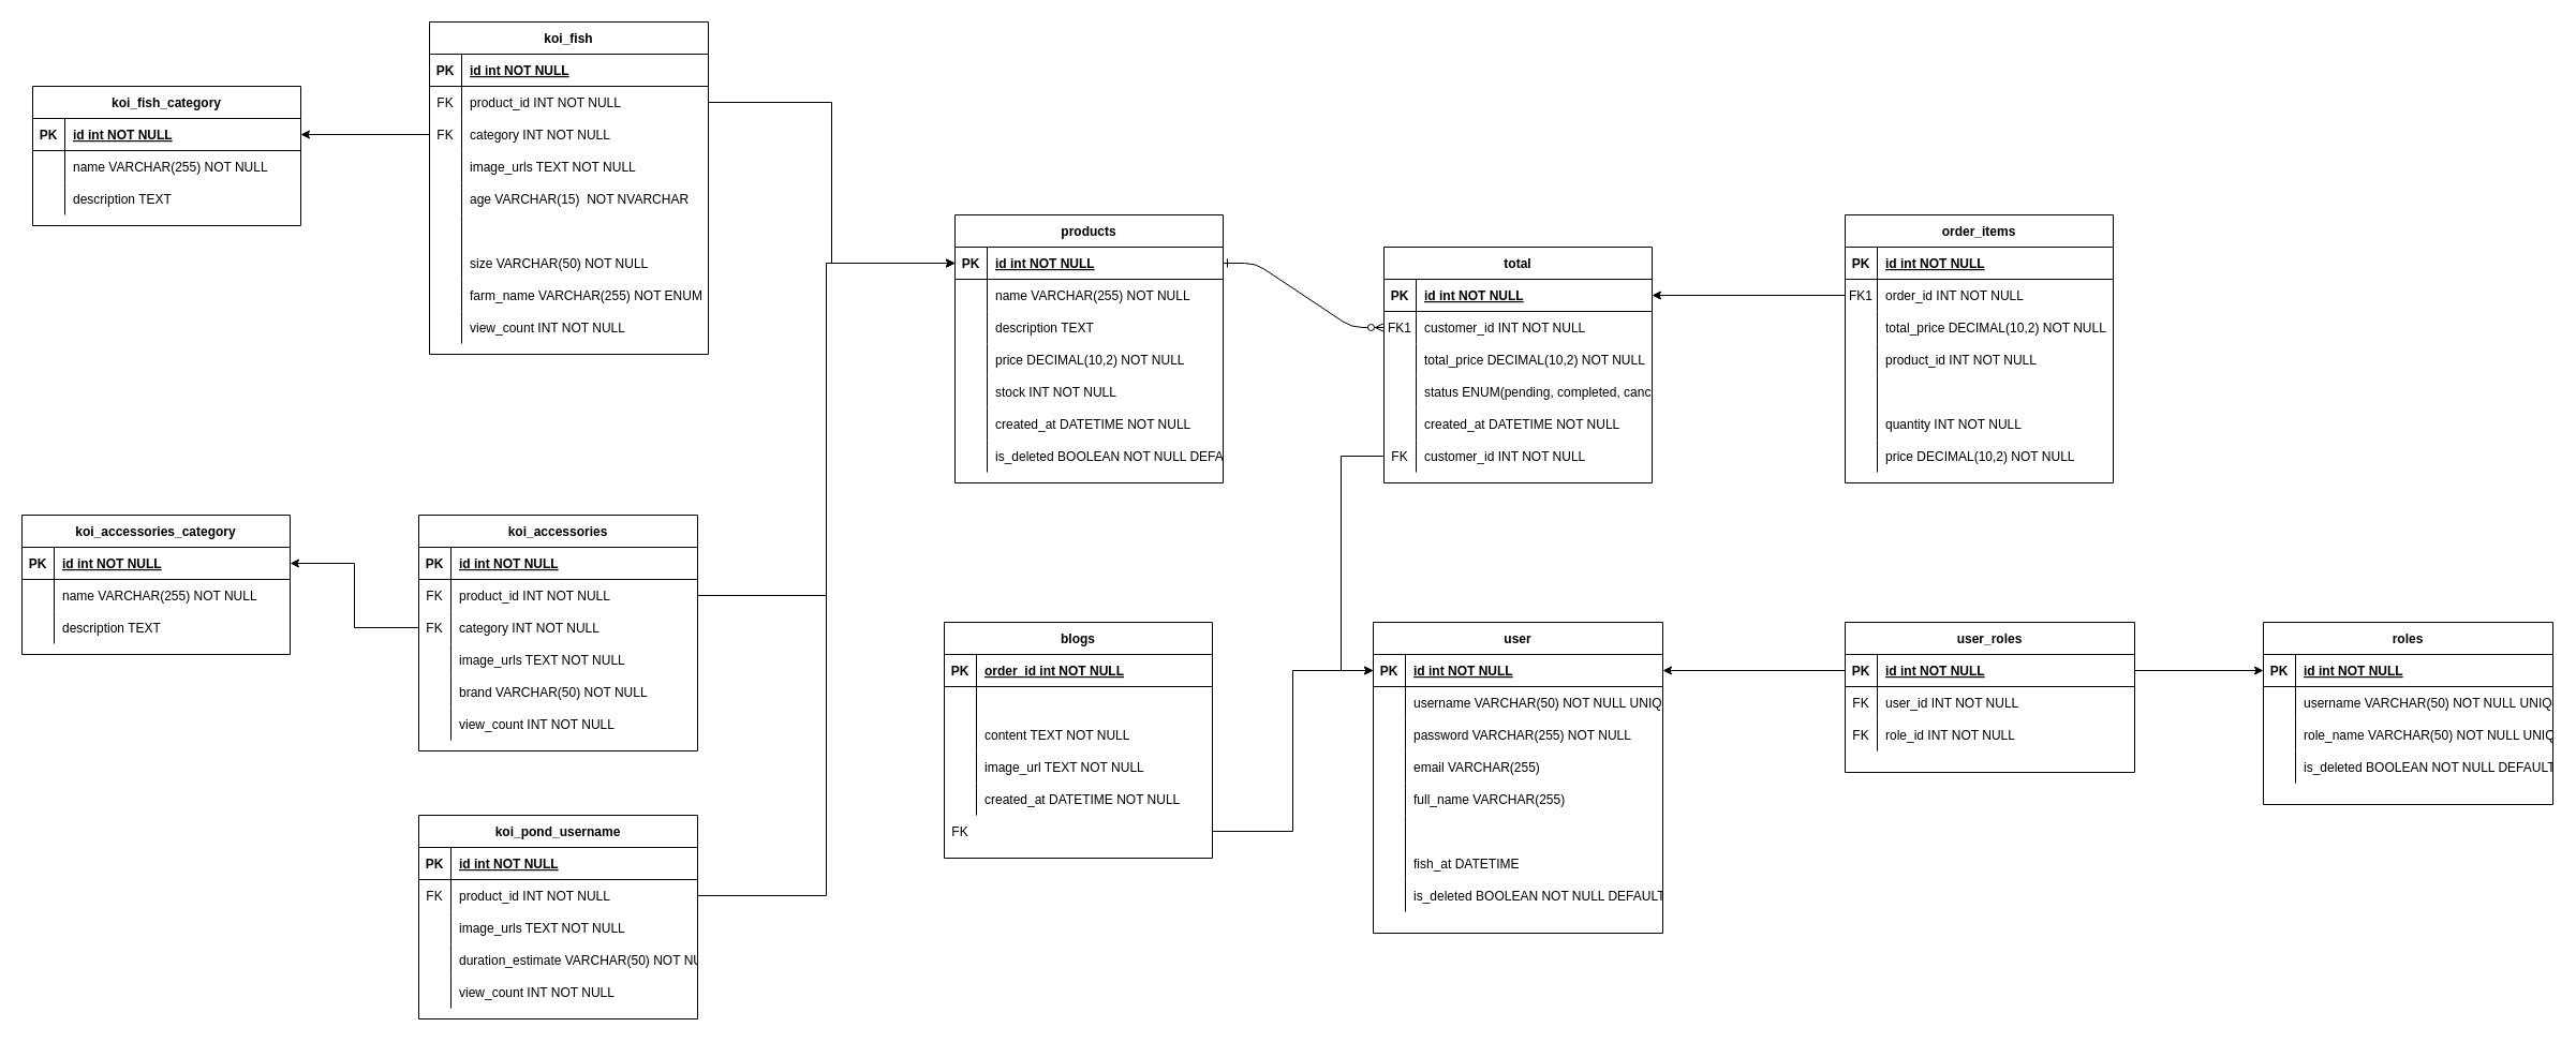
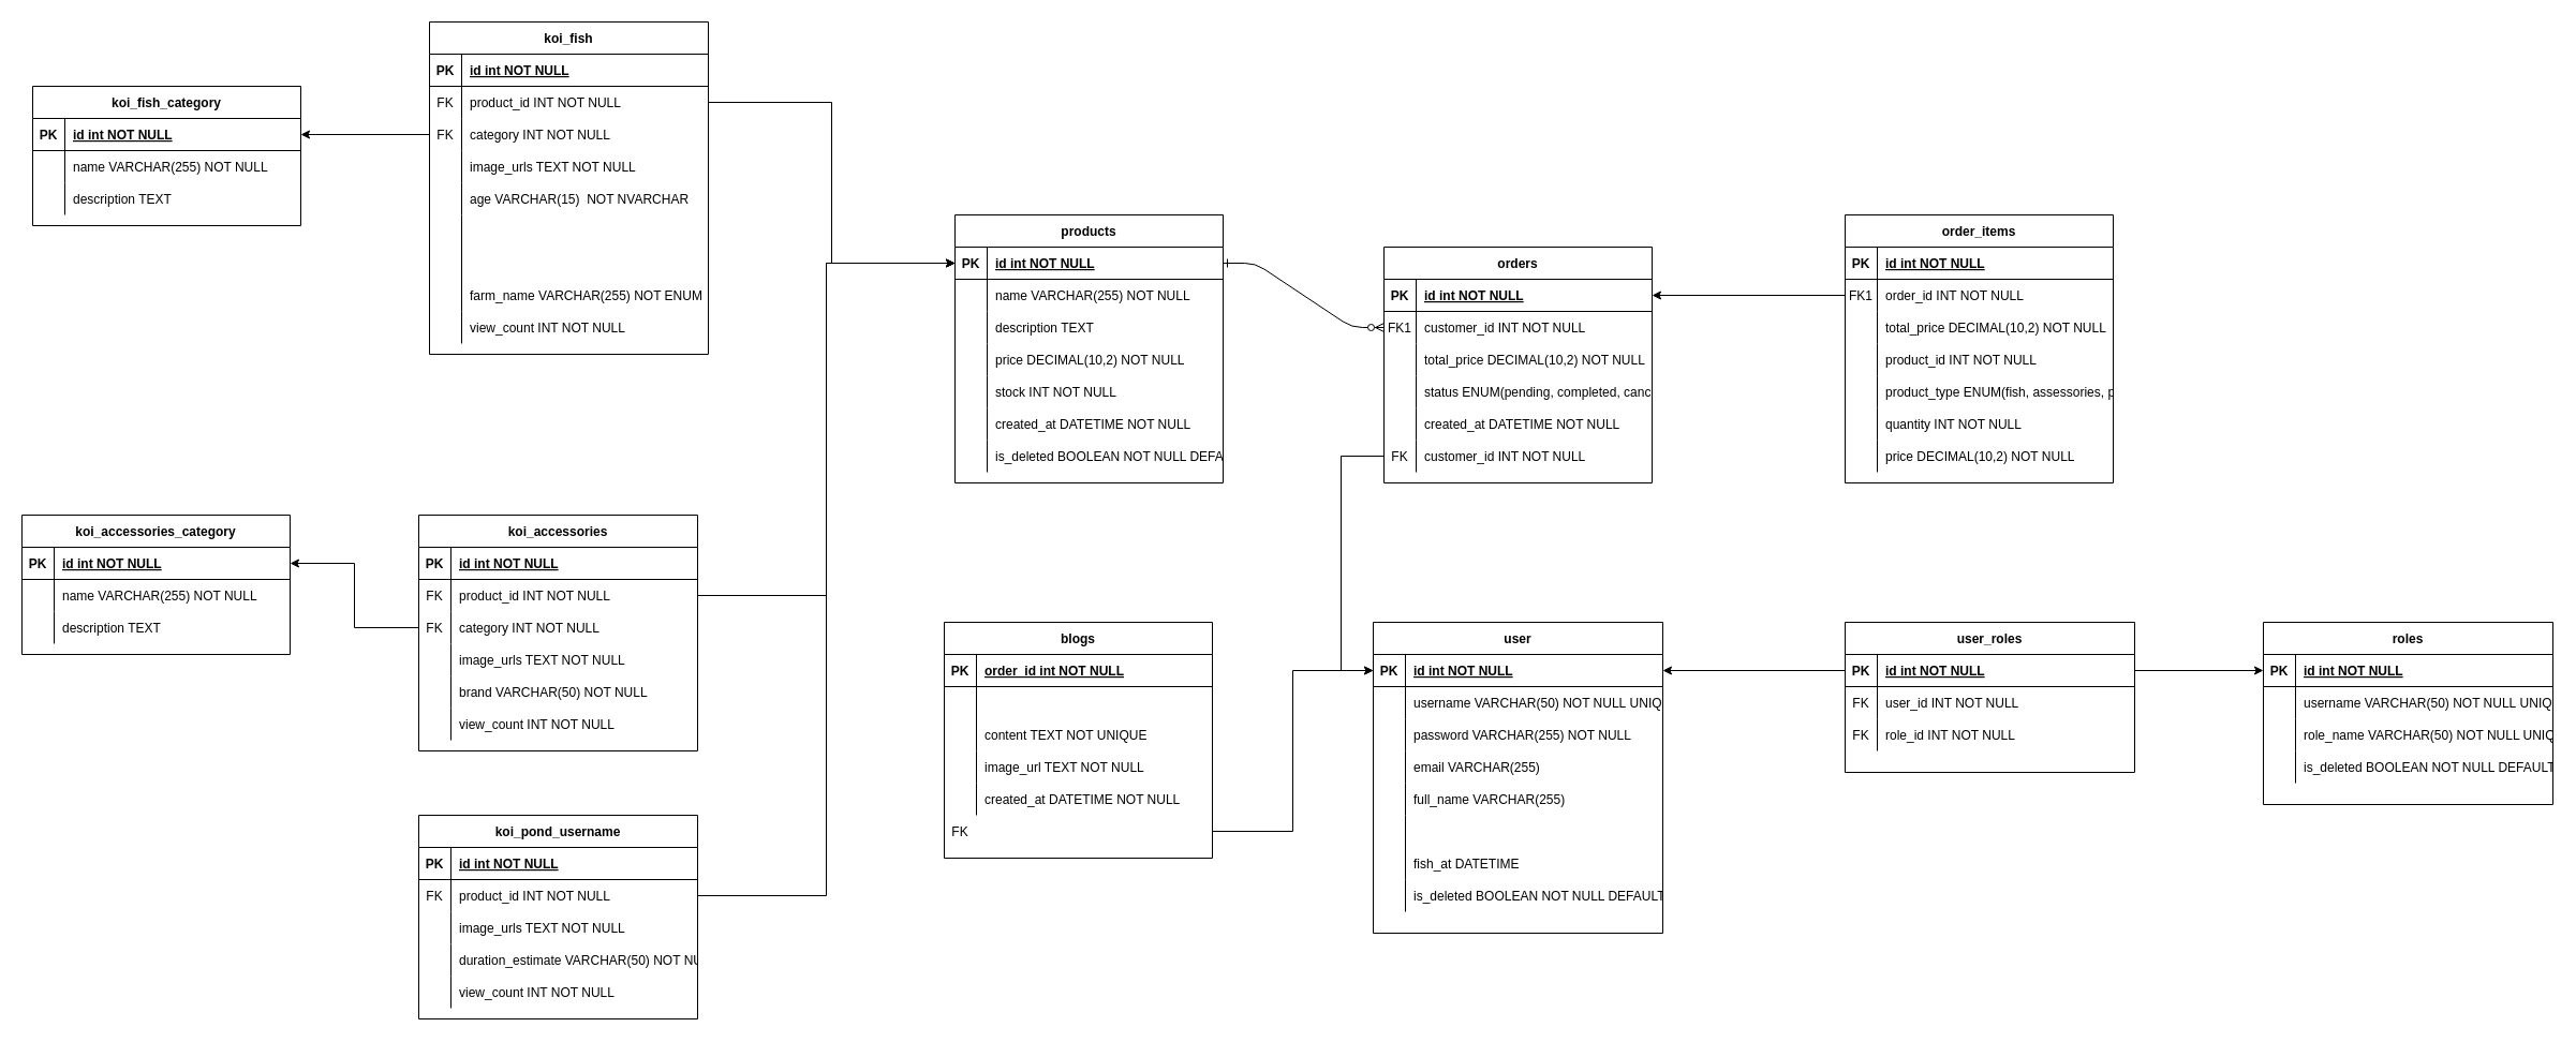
- <mxCell id="64" value="size VARCHAR(50) NOT NULL" style="shape=partialRectangle;overflow=hidden;connectable=0;fillColor=none;top=0;left=0;bottom=0;right=0;align=left;spacingLeft=6;" parent="62" vertex="1"><mxGeometry x="30" width="230" height="30" as="geometry"><mxRectangle width="230" height="30" as="alternateBounds" /></mxGeometry></mxCell>
- <mxCell id="3" value="total" style="shape=table;startSize=30;container=1;collapsible=1;childLayout=tableLayout;fixedRows=1;rowLines=0;fontStyle=1;align=center;resizeLast=1;" parent="1" vertex="1"><mxGeometry x="1290" y="230" width="250" height="220" as="geometry" /></mxCell>
+ <mxCell id="3" value="orders" style="shape=table;startSize=30;container=1;collapsible=1;childLayout=tableLayout;fixedRows=1;rowLines=0;fontStyle=1;align=center;resizeLast=1;" parent="1" vertex="1"><mxGeometry x="1290" y="230" width="250" height="220" as="geometry" /></mxCell>
+ <mxCell id="163" value="product_type ENUM(fish, assessories, pond )" style="shape=partialRectangle;overflow=hidden;connectable=0;fillColor=none;top=0;left=0;bottom=0;right=0;align=left;spacingLeft=6;" vertex="1" parent="161"><mxGeometry x="30" width="220" height="30" as="geometry"><mxRectangle width="220" height="30" as="alternateBounds" /></mxGeometry></mxCell>
- <mxCell id="139" value="content TEXT NOT NULL" style="shape=partialRectangle;overflow=hidden;connectable=0;fillColor=none;top=0;left=0;bottom=0;right=0;align=left;spacingLeft=6;" parent="137" vertex="1"><mxGeometry x="30" width="220" height="30" as="geometry"><mxRectangle width="220" height="30" as="alternateBounds" /></mxGeometry></mxCell>
+ <mxCell id="139" value="content TEXT NOT UNIQUE" style="shape=partialRectangle;overflow=hidden;connectable=0;fillColor=none;top=0;left=0;bottom=0;right=0;align=left;spacingLeft=6;" parent="137" vertex="1"><mxGeometry x="30" width="220" height="30" as="geometry"><mxRectangle width="220" height="30" as="alternateBounds" /></mxGeometry></mxCell>
